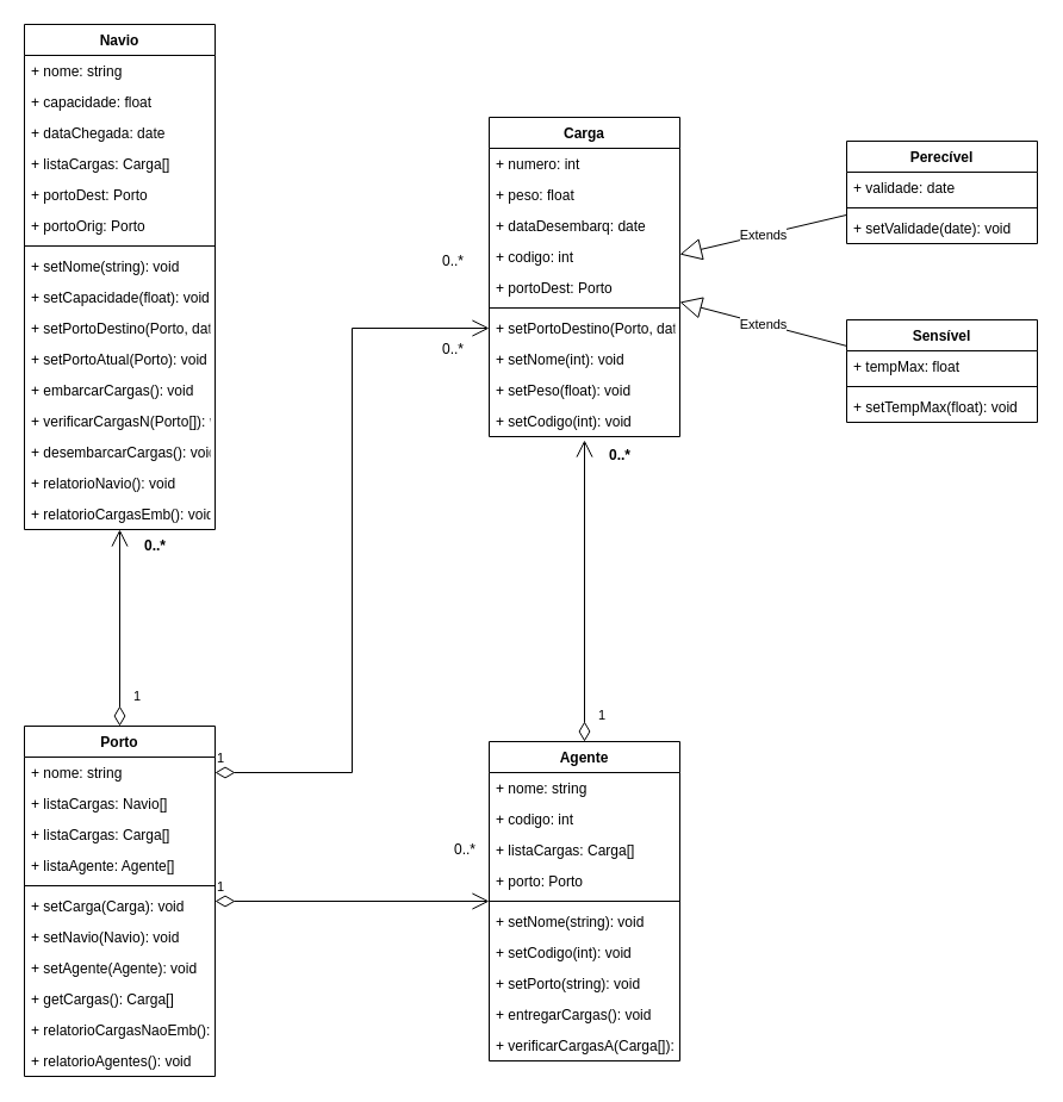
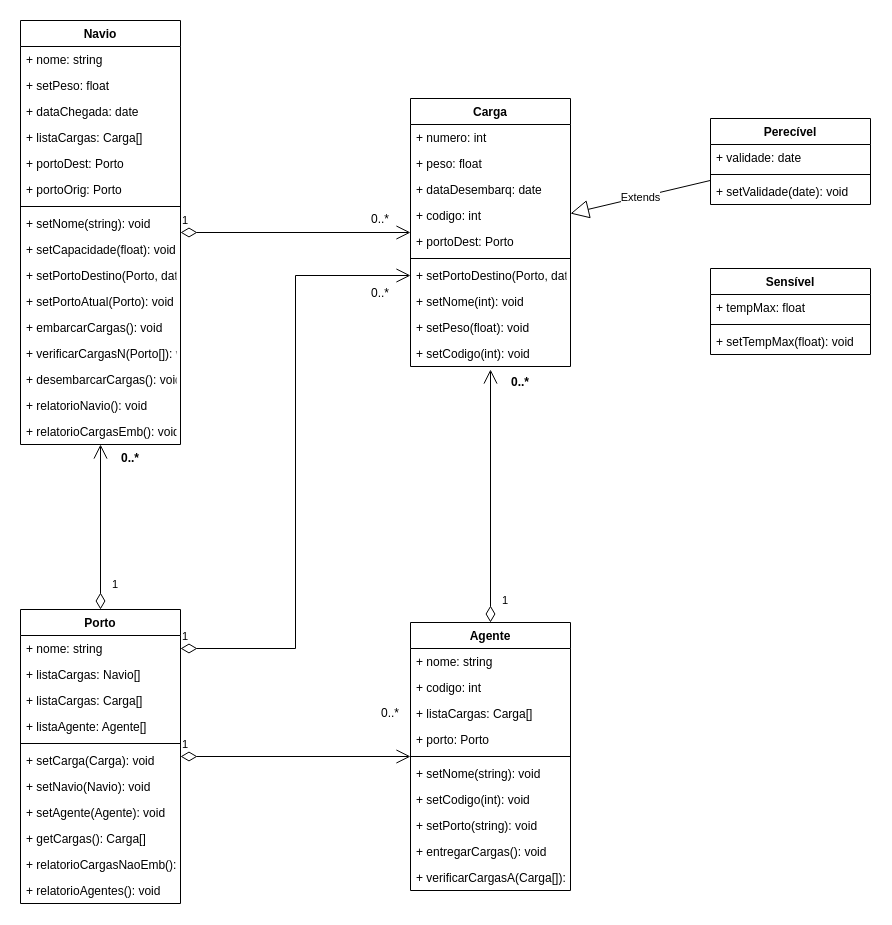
- <mxCell id="4" value="+ capacidade: float" style="text;strokeColor=none;fillColor=none;align=left;verticalAlign=top;spacingLeft=4;spacingRight=4;overflow=hidden;rotatable=0;points=[[0,0.5],[1,0.5]];portConstraint=eastwest;" parent="2" vertex="1"><mxGeometry y="52" width="160" height="26" as="geometry" /></mxCell>
+ <mxCell id="4" value="+ setPeso: float" style="text;strokeColor=none;fillColor=none;align=left;verticalAlign=top;spacingLeft=4;spacingRight=4;overflow=hidden;rotatable=0;points=[[0,0.5],[1,0.5]];portConstraint=eastwest;" parent="2" vertex="1"><mxGeometry y="52" width="160" height="26" as="geometry" /></mxCell>
+ <mxCell id="53" value="1" style="endArrow=open;html=1;endSize=12;startArrow=diamondThin;startSize=14;startFill=0;edgeStyle=orthogonalEdgeStyle;align=left;verticalAlign=bottom;rounded=0;" parent="1" source="2" target="19" edge="1"><mxGeometry x="-1" y="3" relative="1" as="geometry"><mxPoint x="210" y="138" as="sourcePoint" /><mxPoint x="310" y="138" as="targetPoint" /></mxGeometry></mxCell>
- <mxCell id="73" value="Extends" style="endArrow=block;endSize=16;endFill=0;html=1;rounded=0;" parent="1" source="63" target="19" edge="1"><mxGeometry width="160" relative="1" as="geometry"><mxPoint x="600" y="248" as="sourcePoint" /><mxPoint x="760" y="248" as="targetPoint" /></mxGeometry></mxCell>
